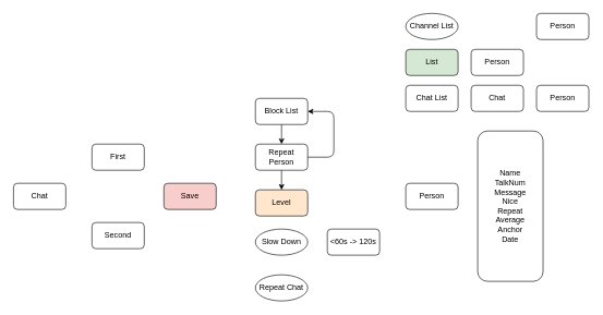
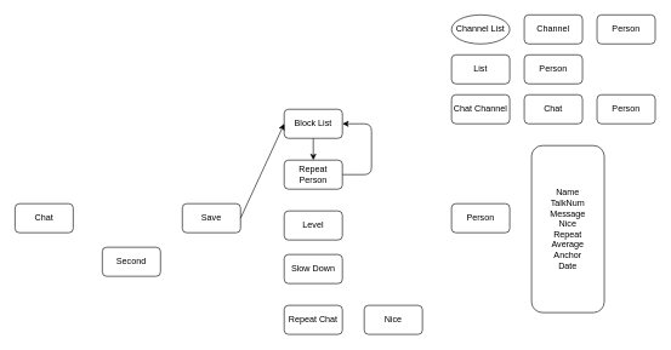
+ <mxCell id="7" value="Channel" style="rounded=1;whiteSpace=wrap;html=1;" vertex="1" parent="1"><mxGeometry x="720" y="20" width="80" height="40" as="geometry" /></mxCell>
- <mxCell id="9" value="List" style="rounded=1;whiteSpace=wrap;html=1;fillColor=#d5e8d4;" vertex="1" parent="1"><mxGeometry x="620" y="75" width="80" height="40" as="geometry" /></mxCell>
+ <mxCell id="9" value="List" style="rounded=1;whiteSpace=wrap;html=1;" vertex="1" parent="1"><mxGeometry x="620" y="75" width="80" height="40" as="geometry" /></mxCell>
- <mxCell id="11" value="Chat List" style="rounded=1;whiteSpace=wrap;html=1;" vertex="1" parent="1"><mxGeometry x="620" y="130" width="80" height="40" as="geometry" /></mxCell>
+ <mxCell id="11" value="Chat Channel" style="rounded=1;whiteSpace=wrap;html=1;" vertex="1" parent="1"><mxGeometry x="620" y="130" width="80" height="40" as="geometry" /></mxCell>
+ <mxCell id="19" value="" style="endArrow=classic;html=1;exitX=1;exitY=0.5;exitDx=0;exitDy=0;entryX=0;entryY=0.5;entryDx=0;entryDy=0;" edge="1" parent="1" source="5" target="17"><mxGeometry width="50" height="50" relative="1" as="geometry"><mxPoint x="20" y="500" as="sourcePoint" /><mxPoint x="70" y="450" as="targetPoint" /></mxGeometry></mxCell>
- <mxCell id="3" value="First" style="rounded=1;whiteSpace=wrap;html=1;" vertex="1" parent="1"><mxGeometry x="140" y="220" width="80" height="40" as="geometry" /></mxCell>
- <mxCell id="21" value="" style="endArrow=classic;html=1;exitX=0.5;exitY=1;exitDx=0;exitDy=0;entryX=0.5;entryY=0;entryDx=0;entryDy=0;" edge="1" parent="1" source="16" target="18"><mxGeometry width="50" height="50" relative="1" as="geometry"><mxPoint x="20" y="500" as="sourcePoint" /><mxPoint x="70" y="450" as="targetPoint" /></mxGeometry></mxCell>
- <mxCell id="5" value="Save" style="rounded=1;whiteSpace=wrap;html=1;fillColor=#f8cecc;" vertex="1" parent="1"><mxGeometry x="250" y="280" width="80" height="40" as="geometry" /></mxCell>
+ <mxCell id="5" value="Save" style="rounded=1;whiteSpace=wrap;html=1;" vertex="1" parent="1"><mxGeometry x="250" y="280" width="80" height="40" as="geometry" /></mxCell>
- <mxCell id="18" value="Level" style="rounded=1;whiteSpace=wrap;html=1;fillColor=#ffe6cc;" vertex="1" parent="1"><mxGeometry x="390" y="290" width="80" height="40" as="geometry" /></mxCell>
+ <mxCell id="18" value="Level" style="rounded=1;whiteSpace=wrap;html=1;" vertex="1" parent="1"><mxGeometry x="390" y="290" width="80" height="40" as="geometry" /></mxCell>
- <mxCell id="23" value="Slow Down" style="ellipse;whiteSpace=wrap;html=1;" vertex="1" parent="1"><mxGeometry x="390" y="350" width="80" height="40" as="geometry" /></mxCell>
+ <mxCell id="23" value="Slow Down" style="rounded=1;whiteSpace=wrap;html=1;" vertex="1" parent="1"><mxGeometry x="390" y="350" width="80" height="40" as="geometry" /></mxCell>
- <mxCell id="24" value="&amp;lt;60s -&amp;gt; 120s" style="rounded=1;whiteSpace=wrap;html=1;" vertex="1" parent="1"><mxGeometry x="500" y="350" width="80" height="40" as="geometry" /></mxCell>
- <mxCell id="25" value="Repeat Chat" style="ellipse;whiteSpace=wrap;html=1;" vertex="1" parent="1"><mxGeometry x="390" y="420" width="80" height="40" as="geometry" /></mxCell>
+ <mxCell id="25" value="Repeat Chat" style="rounded=1;whiteSpace=wrap;html=1;" vertex="1" parent="1"><mxGeometry x="390" y="420" width="80" height="40" as="geometry" /></mxCell>
+ <mxCell id="26" value="Nice" style="rounded=1;whiteSpace=wrap;html=1;" vertex="1" parent="1"><mxGeometry x="500" y="420" width="80" height="40" as="geometry" /></mxCell>
